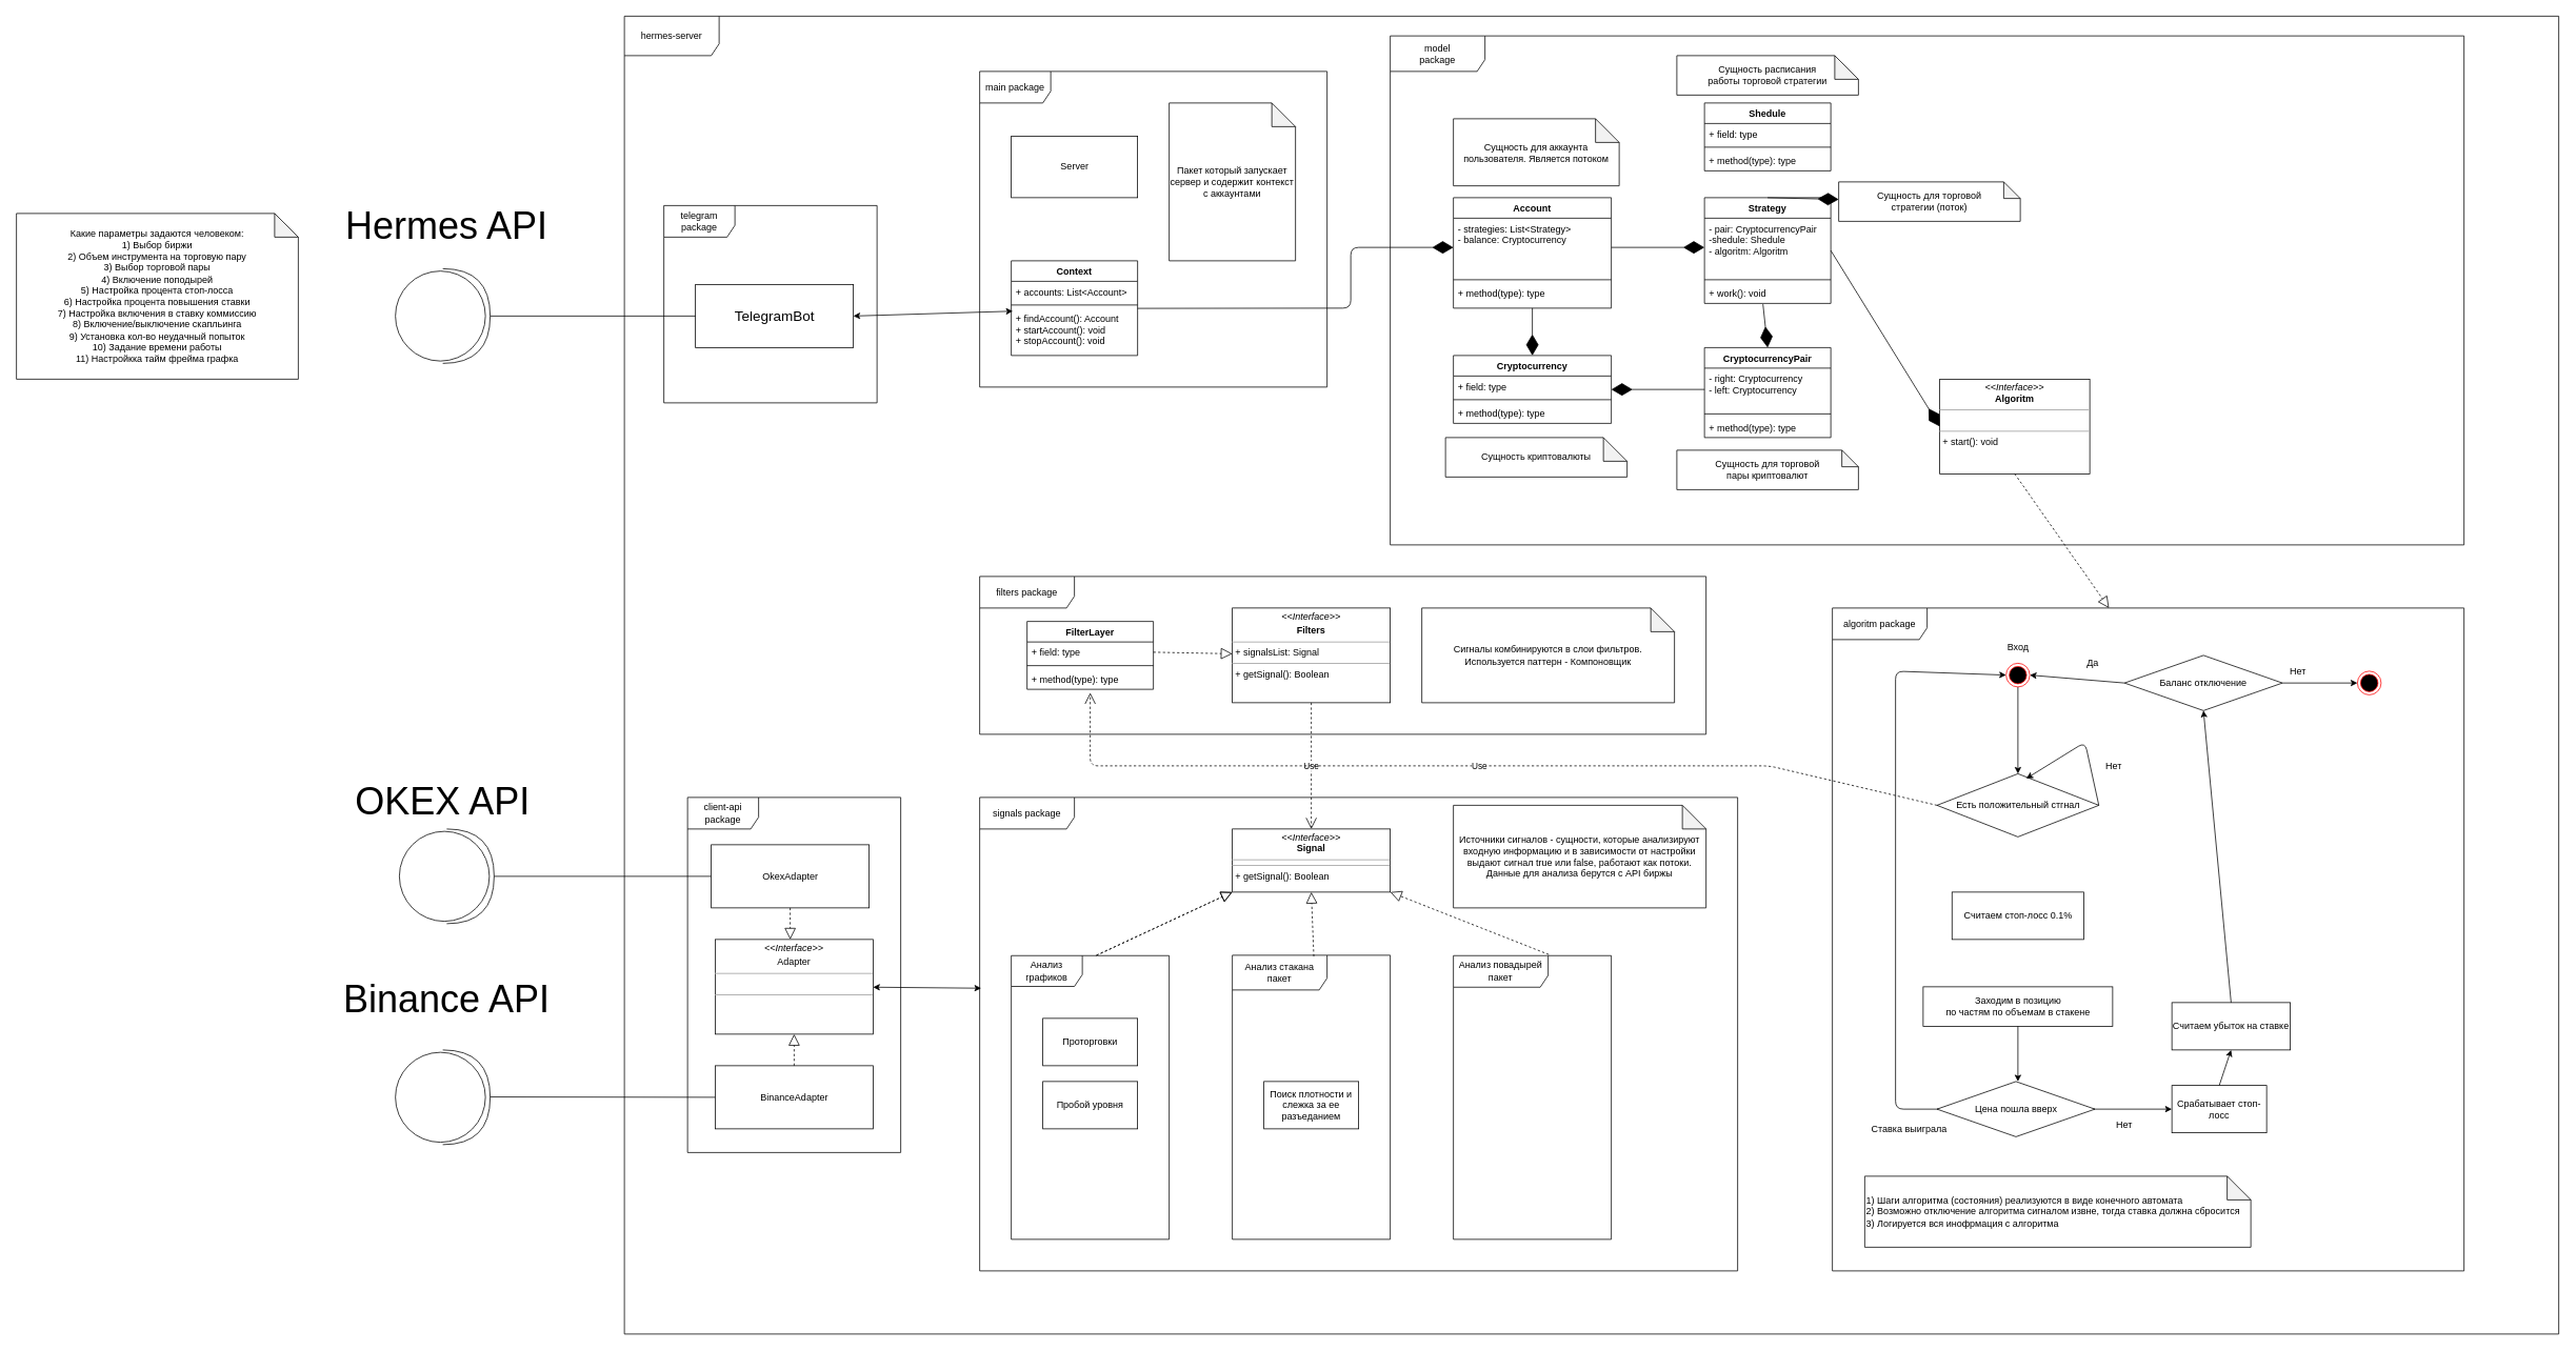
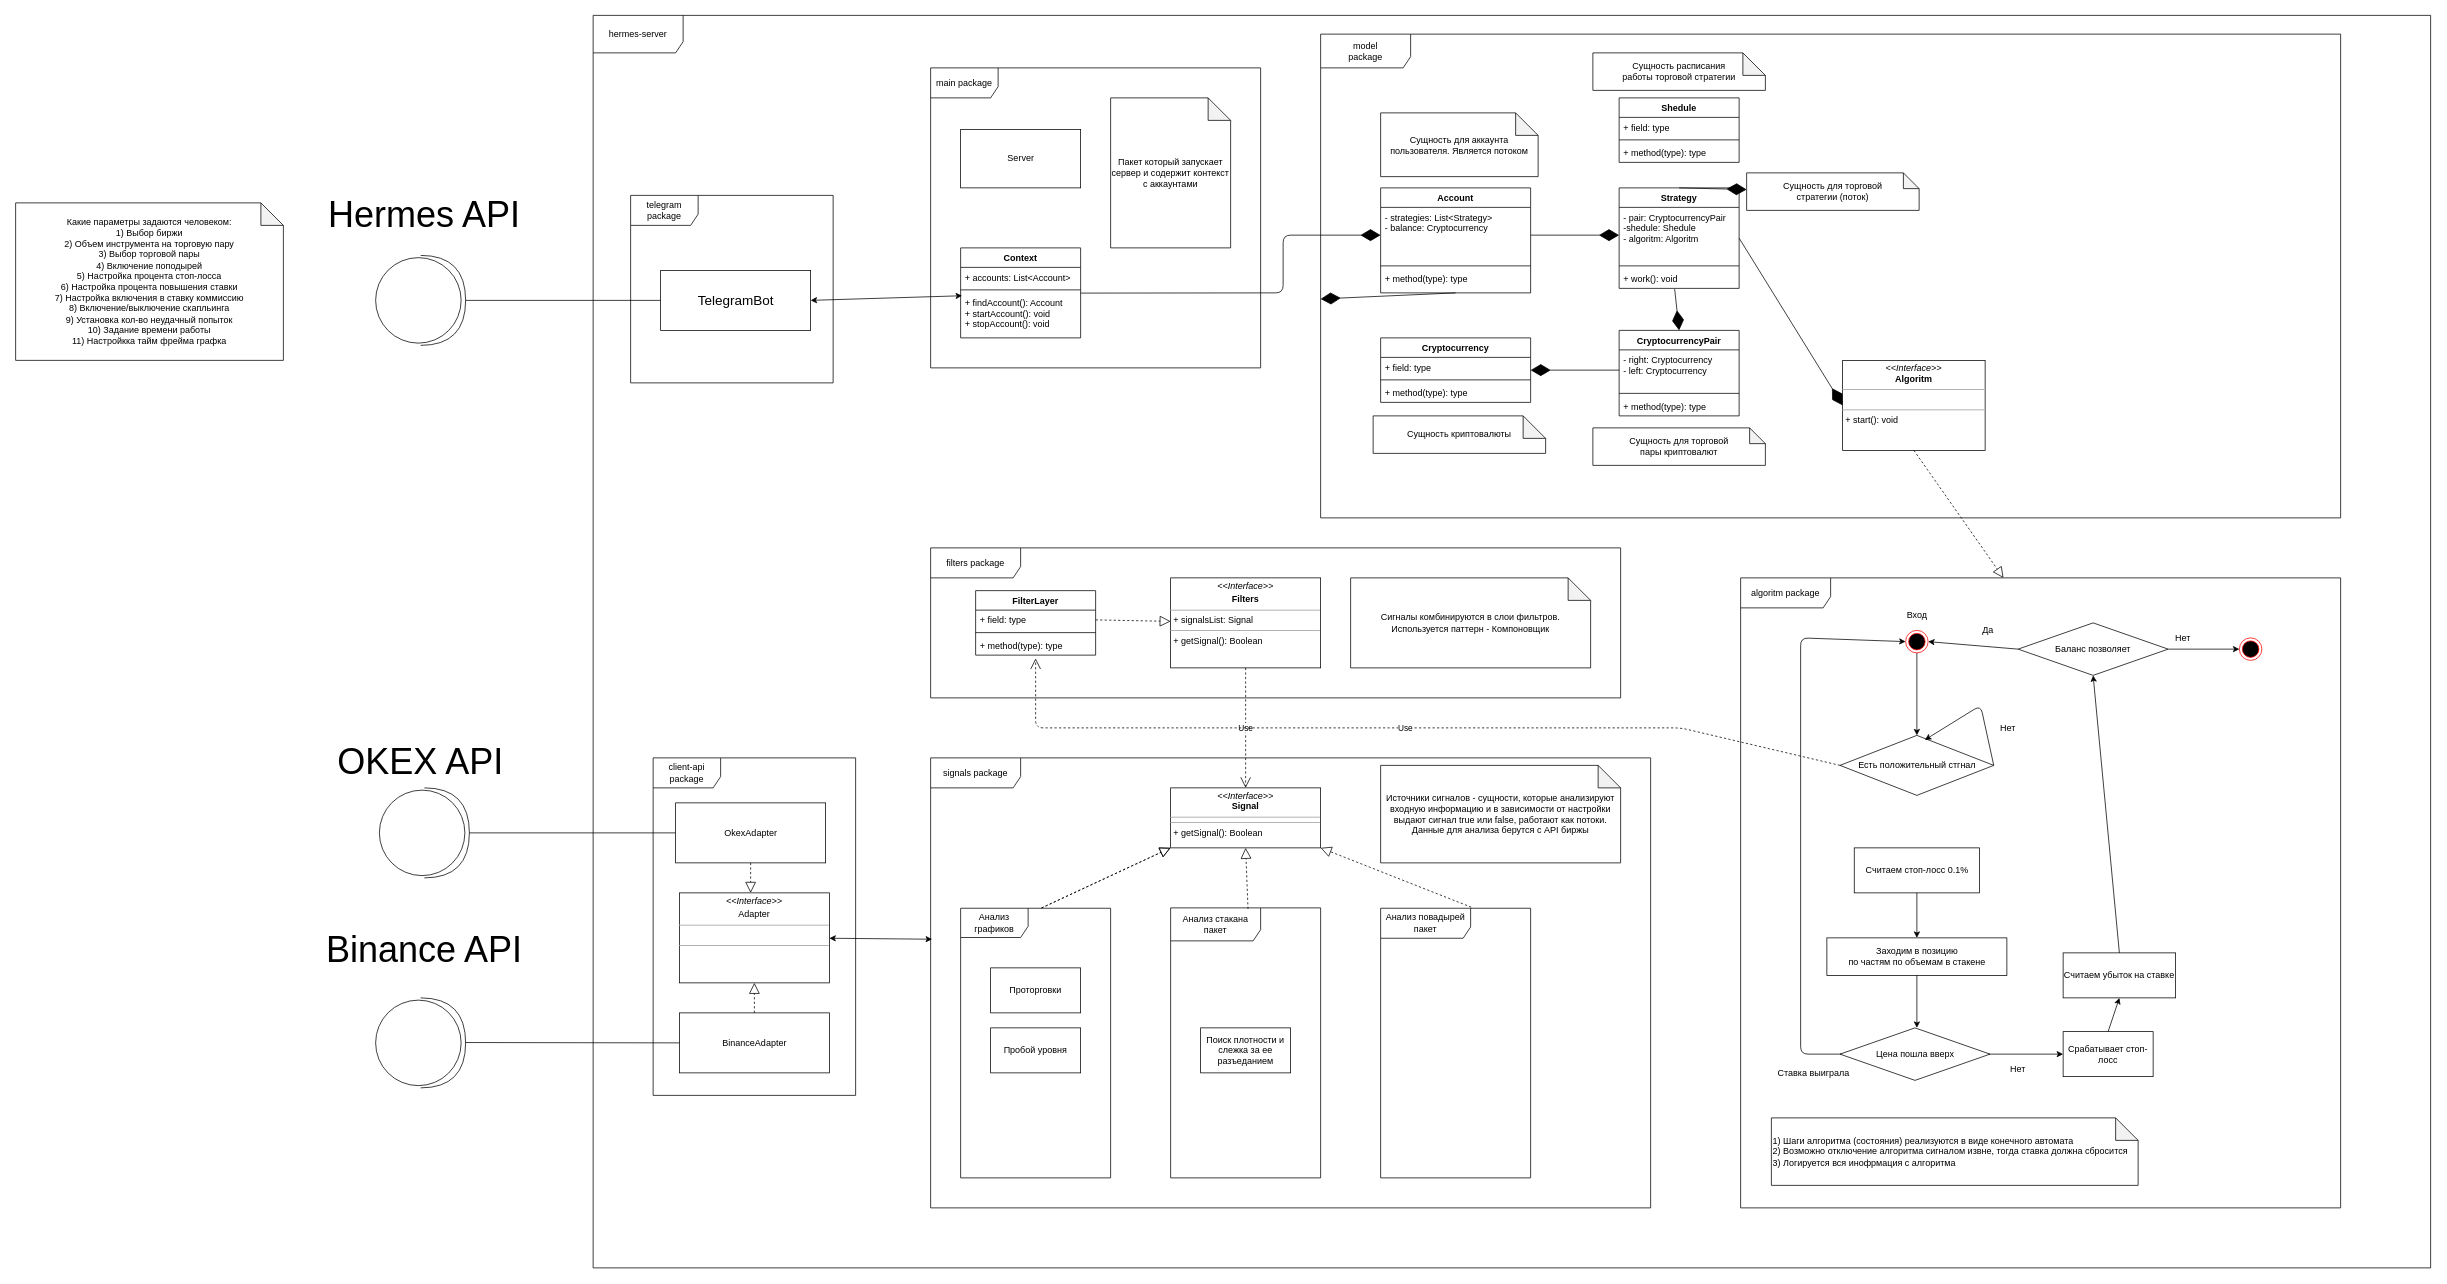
- <mxCell id="102" value="" style="endArrow=diamondThin;endFill=1;endSize=24;html=1;exitX=0.5;exitY=1;exitDx=0;exitDy=0;entryX=0.5;entryY=0;entryDx=0;entryDy=0;" parent="1" source="73" target="77" edge="1"><mxGeometry width="160" relative="1" as="geometry"><mxPoint x="2088" y="400" as="sourcePoint" /><mxPoint x="2248" y="400" as="targetPoint" /></mxGeometry></mxCell>
+ <mxCell id="102" value="" style="endArrow=diamondThin;endFill=1;endSize=24;html=1;exitX=0.5;exitY=1;exitDx=0;exitDy=0;" parent="1" source="73" target="8" edge="1"><mxGeometry width="160" relative="1" as="geometry"><mxPoint x="2088" y="400" as="sourcePoint" /><mxPoint x="2248" y="400" as="targetPoint" /></mxGeometry></mxCell>
- <mxCell id="65" value="Баланс отключение" style="rhombus;whiteSpace=wrap;html=1;" parent="1" vertex="1"><mxGeometry x="2690" y="830" width="200" height="70" as="geometry" /></mxCell>
+ <mxCell id="65" value="Баланс позволяет" style="rhombus;whiteSpace=wrap;html=1;" parent="1" vertex="1"><mxGeometry x="2690" y="830" width="200" height="70" as="geometry" /></mxCell>
+ <mxCell id="16" value="" style="endArrow=classic;html=1;exitX=0.5;exitY=1;exitDx=0;exitDy=0;entryX=0.5;entryY=0;entryDx=0;entryDy=0;" parent="1" source="14" target="15" edge="1"><mxGeometry width="50" height="50" relative="1" as="geometry"><mxPoint x="2730" y="1749.24" as="sourcePoint" /><mxPoint x="2780" y="1699.24" as="targetPoint" /></mxGeometry></mxCell>
